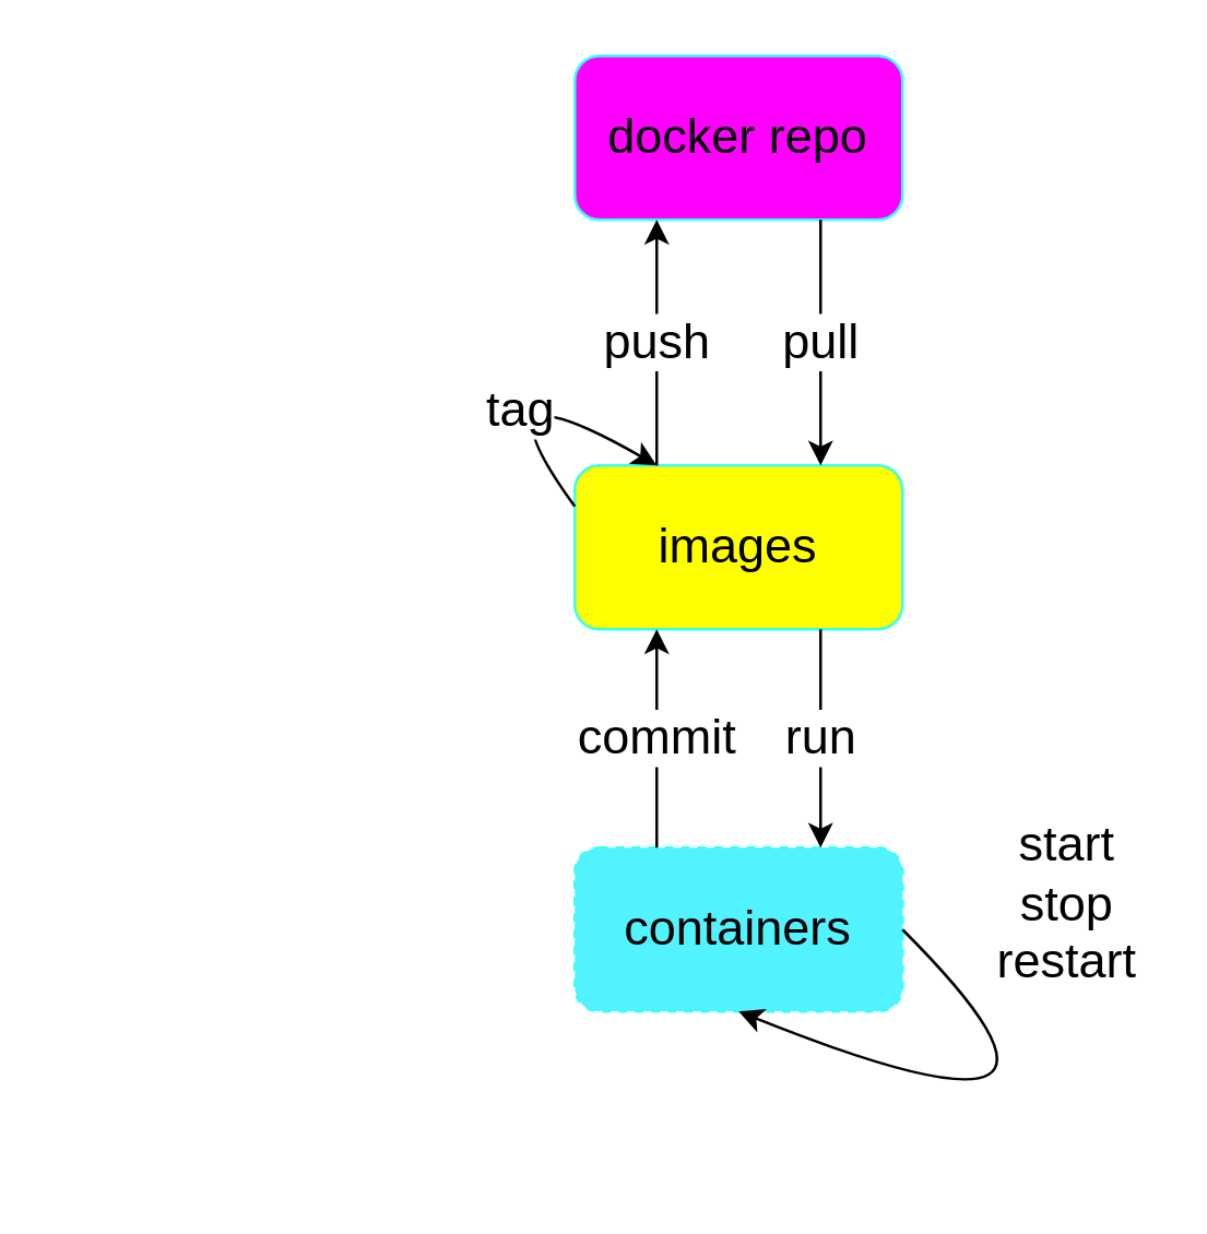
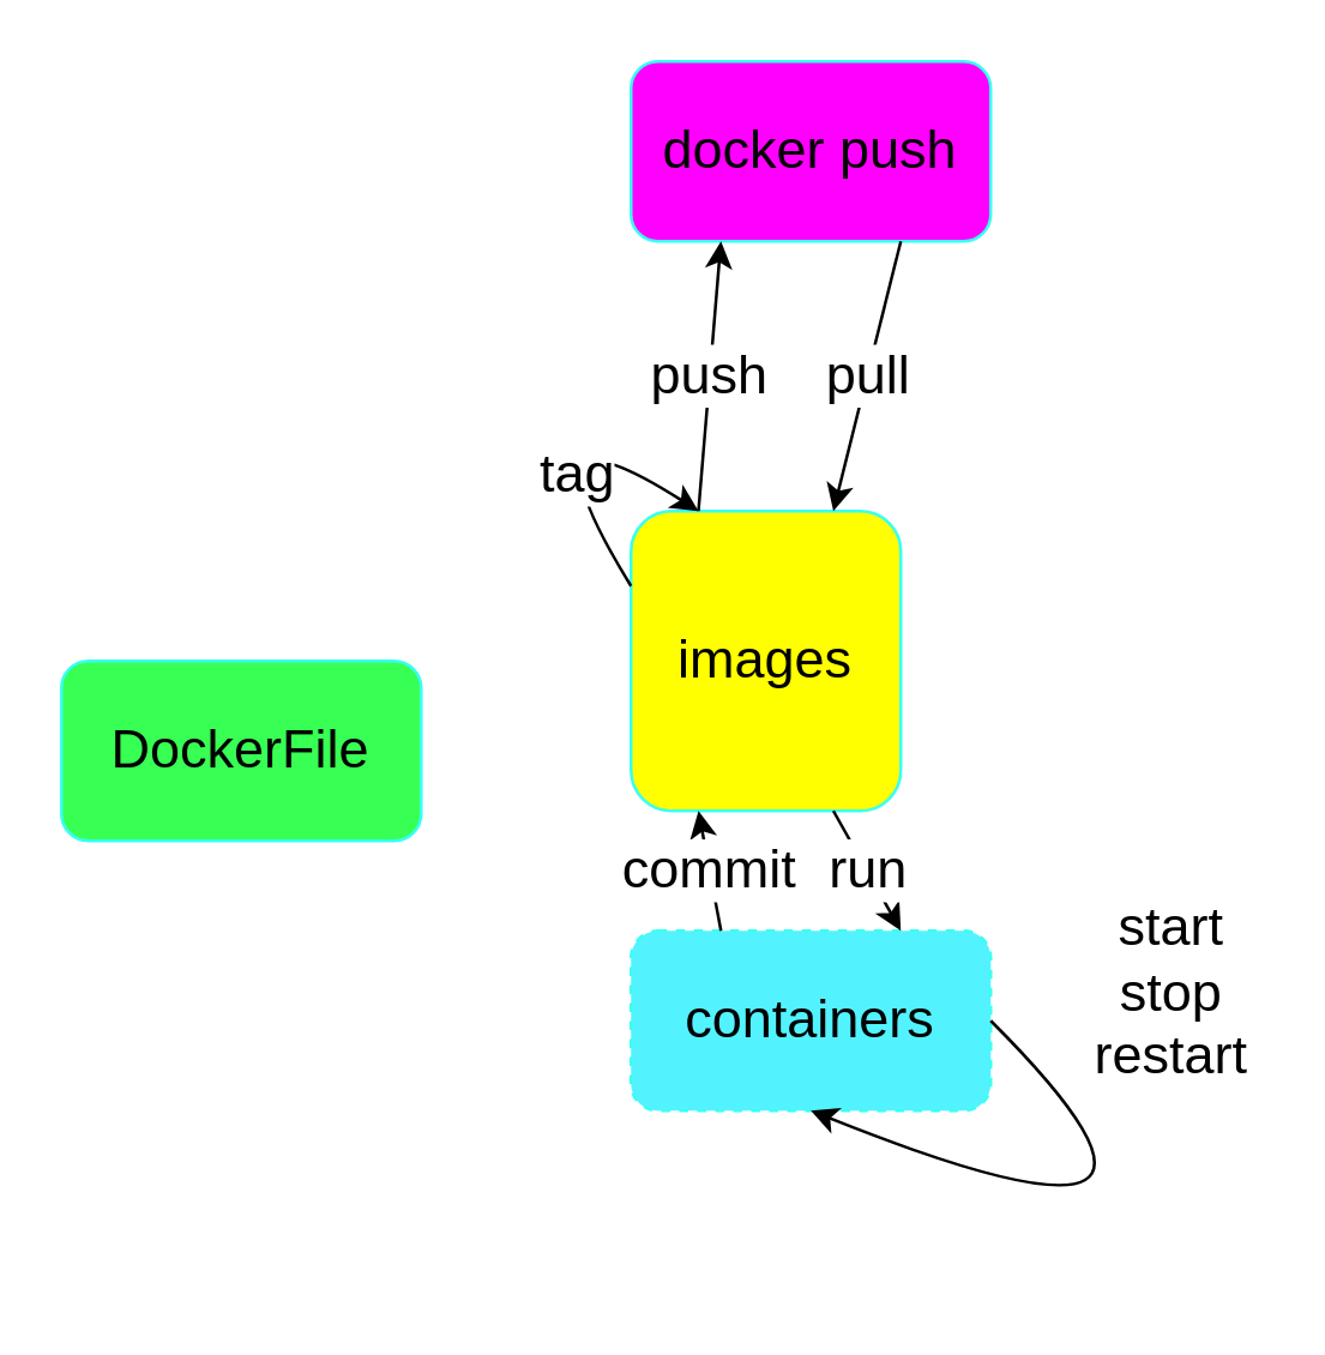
- <mxCell id="5" value="docker repo" style="rounded=1;whiteSpace=wrap;html=1;fontSize=18;strokeColor=#38FFF2;fillColor=#FF00FF;" vertex="1" parent="1"><mxGeometry x="210" y="20" width="120" height="60" as="geometry" /></mxCell>
+ <mxCell id="5" value="docker push" style="rounded=1;whiteSpace=wrap;html=1;fontSize=18;strokeColor=#38FFF2;fillColor=#FF00FF;" vertex="1" parent="1"><mxGeometry x="210" y="20" width="120" height="60" as="geometry" /></mxCell>
- <mxCell id="2" value="&lt;font style=&quot;font-size: 18px&quot;&gt;images&lt;/font&gt;" style="rounded=1;whiteSpace=wrap;html=1;strokeColor=#38FFF2;fillColor=#FFFF00;" vertex="1" parent="1"><mxGeometry x="210" y="170" width="120" height="60" as="geometry" /></mxCell>
+ <mxCell id="2" value="&lt;font style=&quot;font-size: 18px&quot;&gt;images&lt;/font&gt;" style="rounded=1;whiteSpace=wrap;html=1;strokeColor=#38FFF2;fillColor=#FFFF00;" vertex="1" parent="1"><mxGeometry x="210" y="170" width="90" height="100" as="geometry" /></mxCell>
+ <mxCell id="4" value="&lt;span style=&quot;font-size: 18px&quot;&gt;DockerFile&lt;/span&gt;" style="rounded=1;whiteSpace=wrap;html=1;strokeColor=#38FFF2;fillColor=#38FF53;" vertex="1" parent="1"><mxGeometry x="20" y="220" width="120" height="60" as="geometry" /></mxCell>
